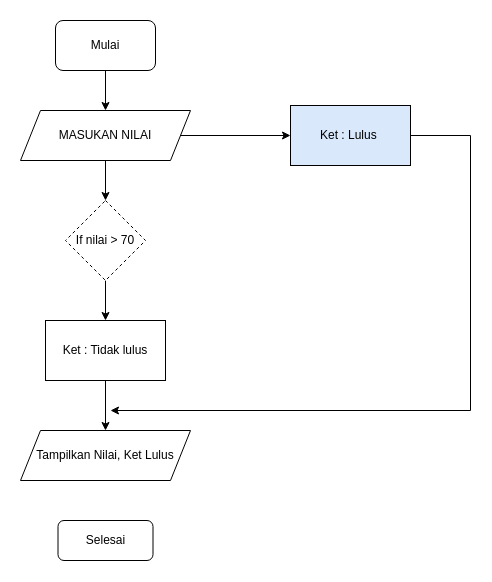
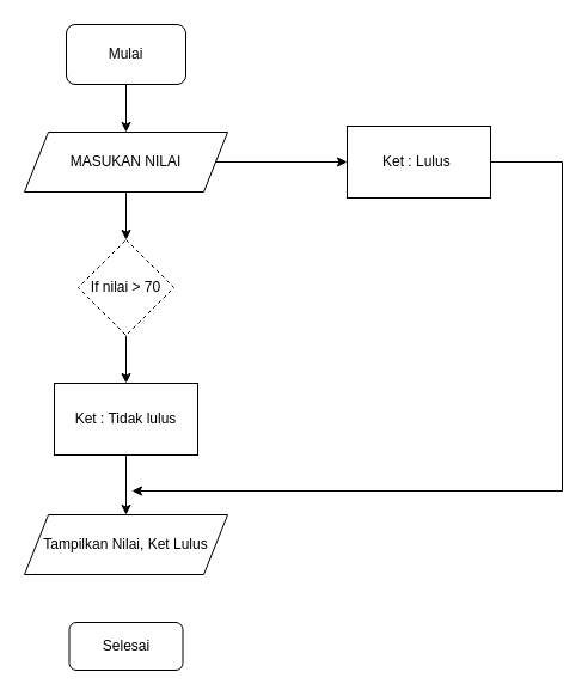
- <mxCell id="10" value="Ket : Lulus&amp;nbsp;" style="whiteSpace=wrap;html=1;fillColor=#dae8fc;" vertex="1" parent="1"><mxGeometry x="290" y="105" width="120" height="60" as="geometry" /></mxCell>
+ <mxCell id="10" value="Ket : Lulus&amp;nbsp;" style="whiteSpace=wrap;html=1;" vertex="1" parent="1"><mxGeometry x="290" y="105" width="120" height="60" as="geometry" /></mxCell>
